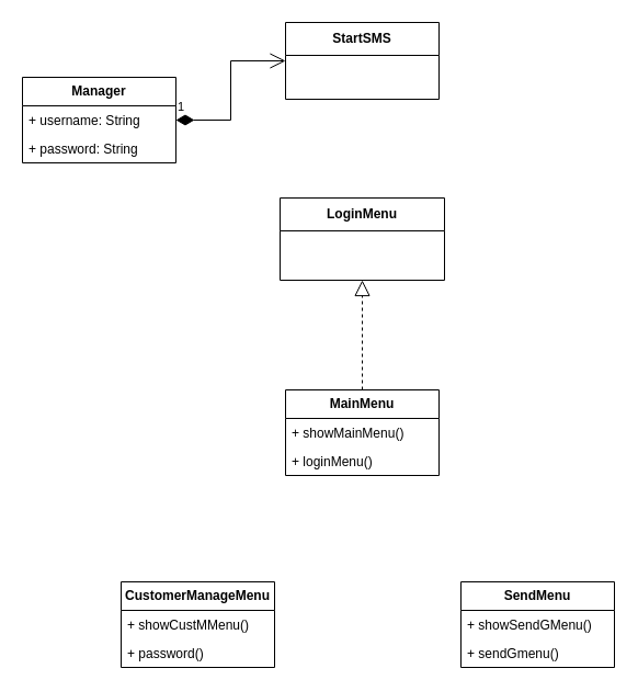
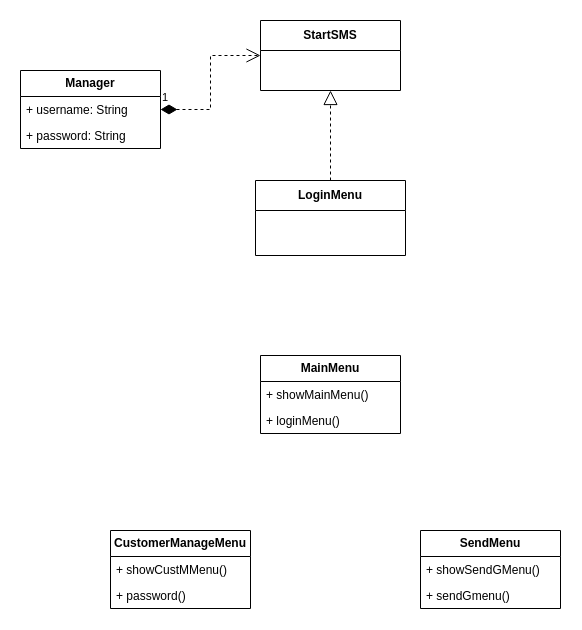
- <mxCell id="18" value="1" style="endArrow=open;html=1;endSize=12;startArrow=diamondThin;startSize=14;startFill=1;edgeStyle=orthogonalEdgeStyle;align=left;verticalAlign=bottom;rounded=0;" edge="1" parent="1" source="4" target="2"><mxGeometry x="-1" y="3" relative="1" as="geometry"><mxPoint x="90" y="120" as="sourcePoint" /><mxPoint x="250" y="120" as="targetPoint" /></mxGeometry></mxCell>
+ <mxCell id="18" value="1" style="endArrow=open;html=1;endSize=12;startArrow=diamondThin;startSize=14;startFill=1;edgeStyle=orthogonalEdgeStyle;align=left;verticalAlign=bottom;rounded=0;dashed=1;" edge="1" parent="1" source="4" target="2"><mxGeometry x="-1" y="3" relative="1" as="geometry"><mxPoint x="90" y="120" as="sourcePoint" /><mxPoint x="250" y="120" as="targetPoint" /></mxGeometry></mxCell>
+ <mxCell id="7" value="" style="endArrow=block;dashed=1;endFill=0;endSize=12;html=1;rounded=0;" edge="1" parent="1" source="3" target="2"><mxGeometry width="160" relative="1" as="geometry"><mxPoint x="220" y="210" as="sourcePoint" /><mxPoint x="380" y="210" as="targetPoint" /></mxGeometry></mxCell>
- <mxCell id="17" value="" style="endArrow=block;dashed=1;endFill=0;endSize=12;html=1;rounded=0;" edge="1" parent="1" source="8" target="3"><mxGeometry width="160" relative="1" as="geometry"><mxPoint x="290" y="290" as="sourcePoint" /><mxPoint x="450" y="290" as="targetPoint" /></mxGeometry></mxCell>
